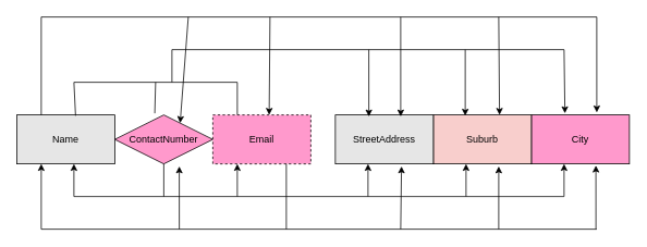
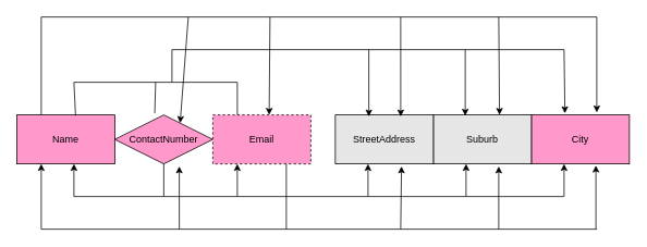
- <mxCell id="2" value="Name" style="rounded=0;whiteSpace=wrap;html=1;fillColor=#e6e6e6;" parent="1" vertex="1"><mxGeometry x="20" y="140" width="120" height="60" as="geometry" /></mxCell>
+ <mxCell id="2" value="Name" style="rounded=0;whiteSpace=wrap;html=1;fillColor=#FF99CC;" parent="1" vertex="1"><mxGeometry x="20" y="140" width="120" height="60" as="geometry" /></mxCell>
- <mxCell id="6" value="Suburb" style="rounded=0;whiteSpace=wrap;html=1;fillColor=#f8cecc;" parent="1" vertex="1"><mxGeometry x="530" y="140" width="120" height="60" as="geometry" /></mxCell>
+ <mxCell id="6" value="Suburb" style="rounded=0;whiteSpace=wrap;html=1;fillColor=#E6E6E6;" parent="1" vertex="1"><mxGeometry x="530" y="140" width="120" height="60" as="geometry" /></mxCell>
